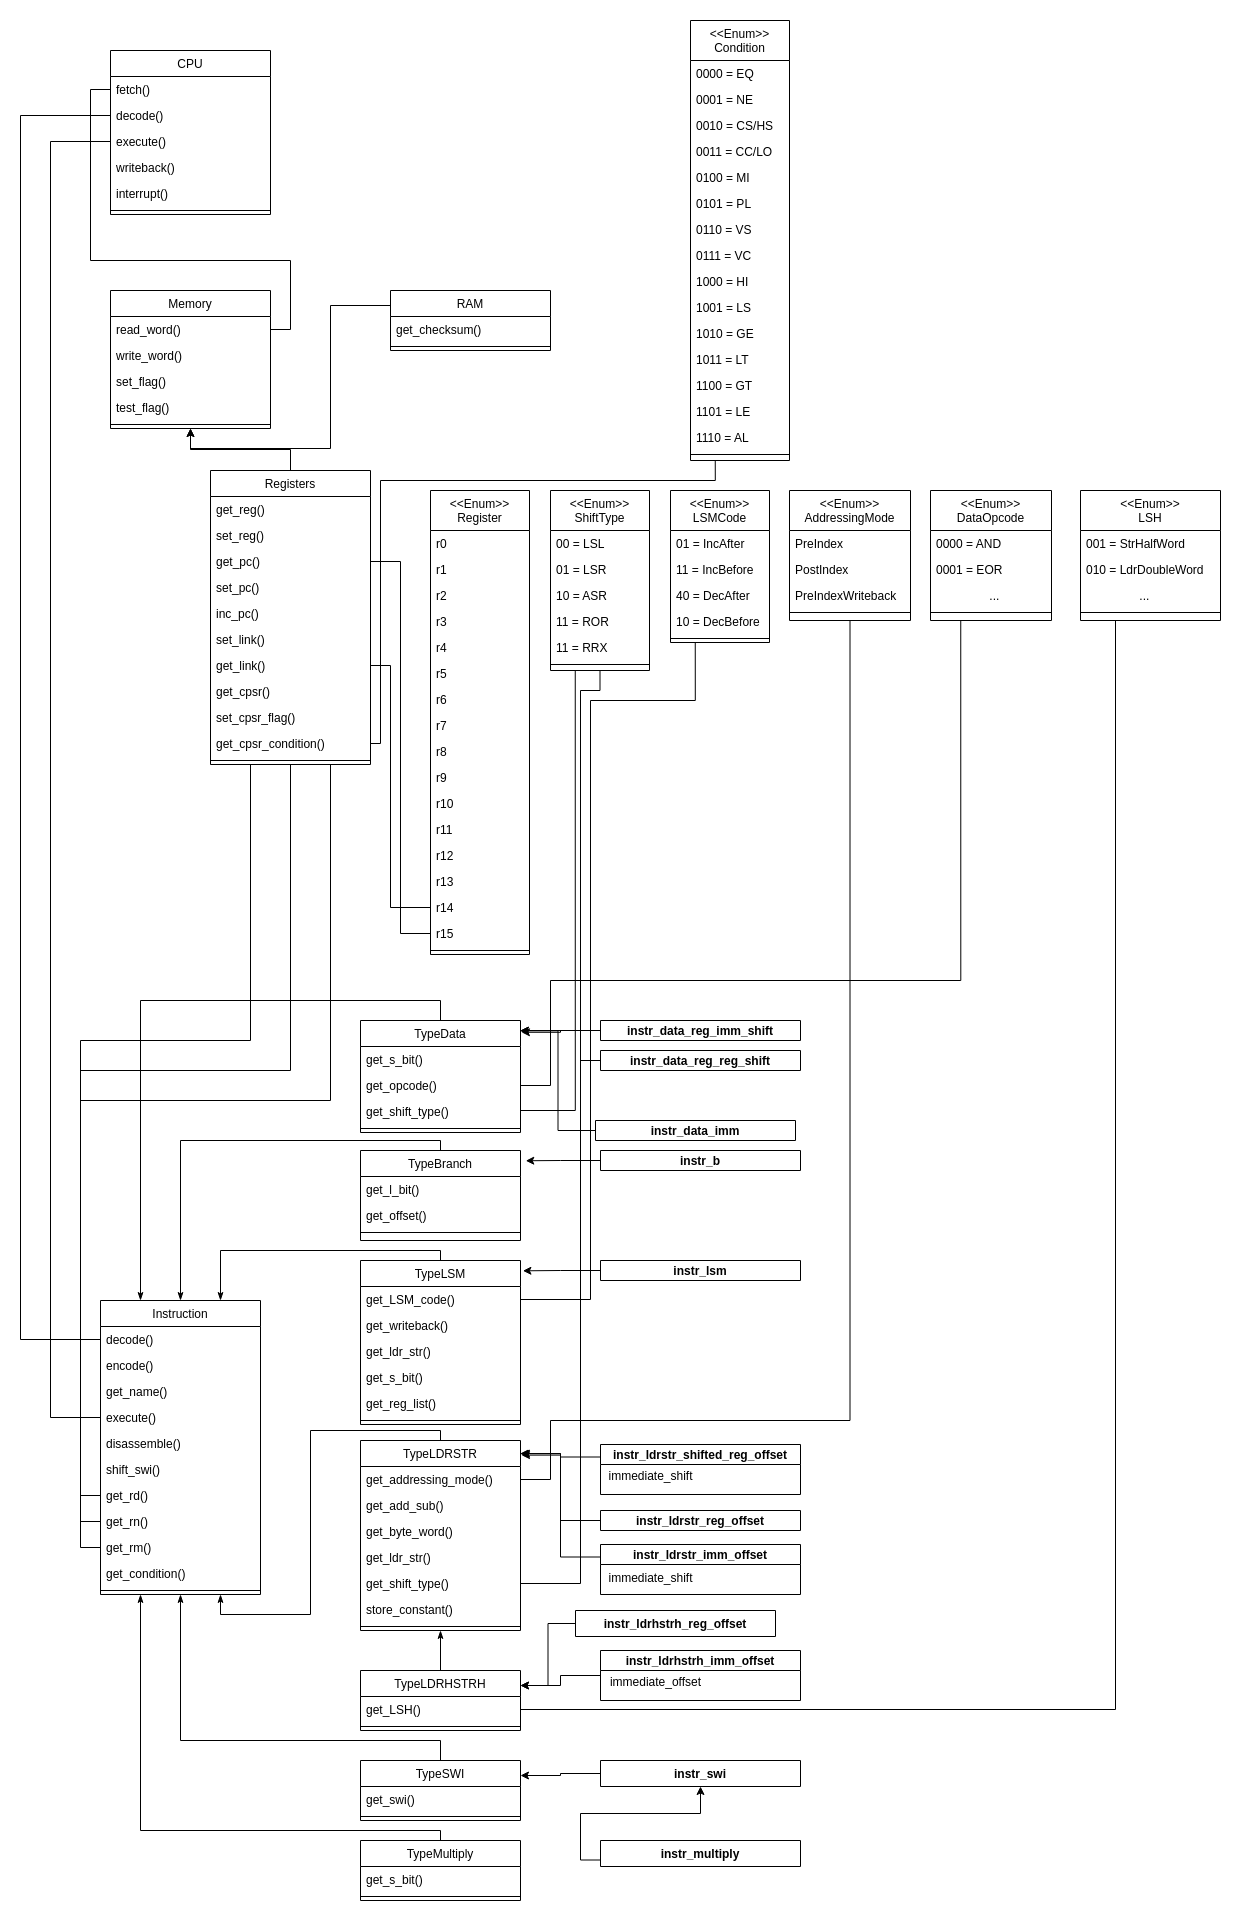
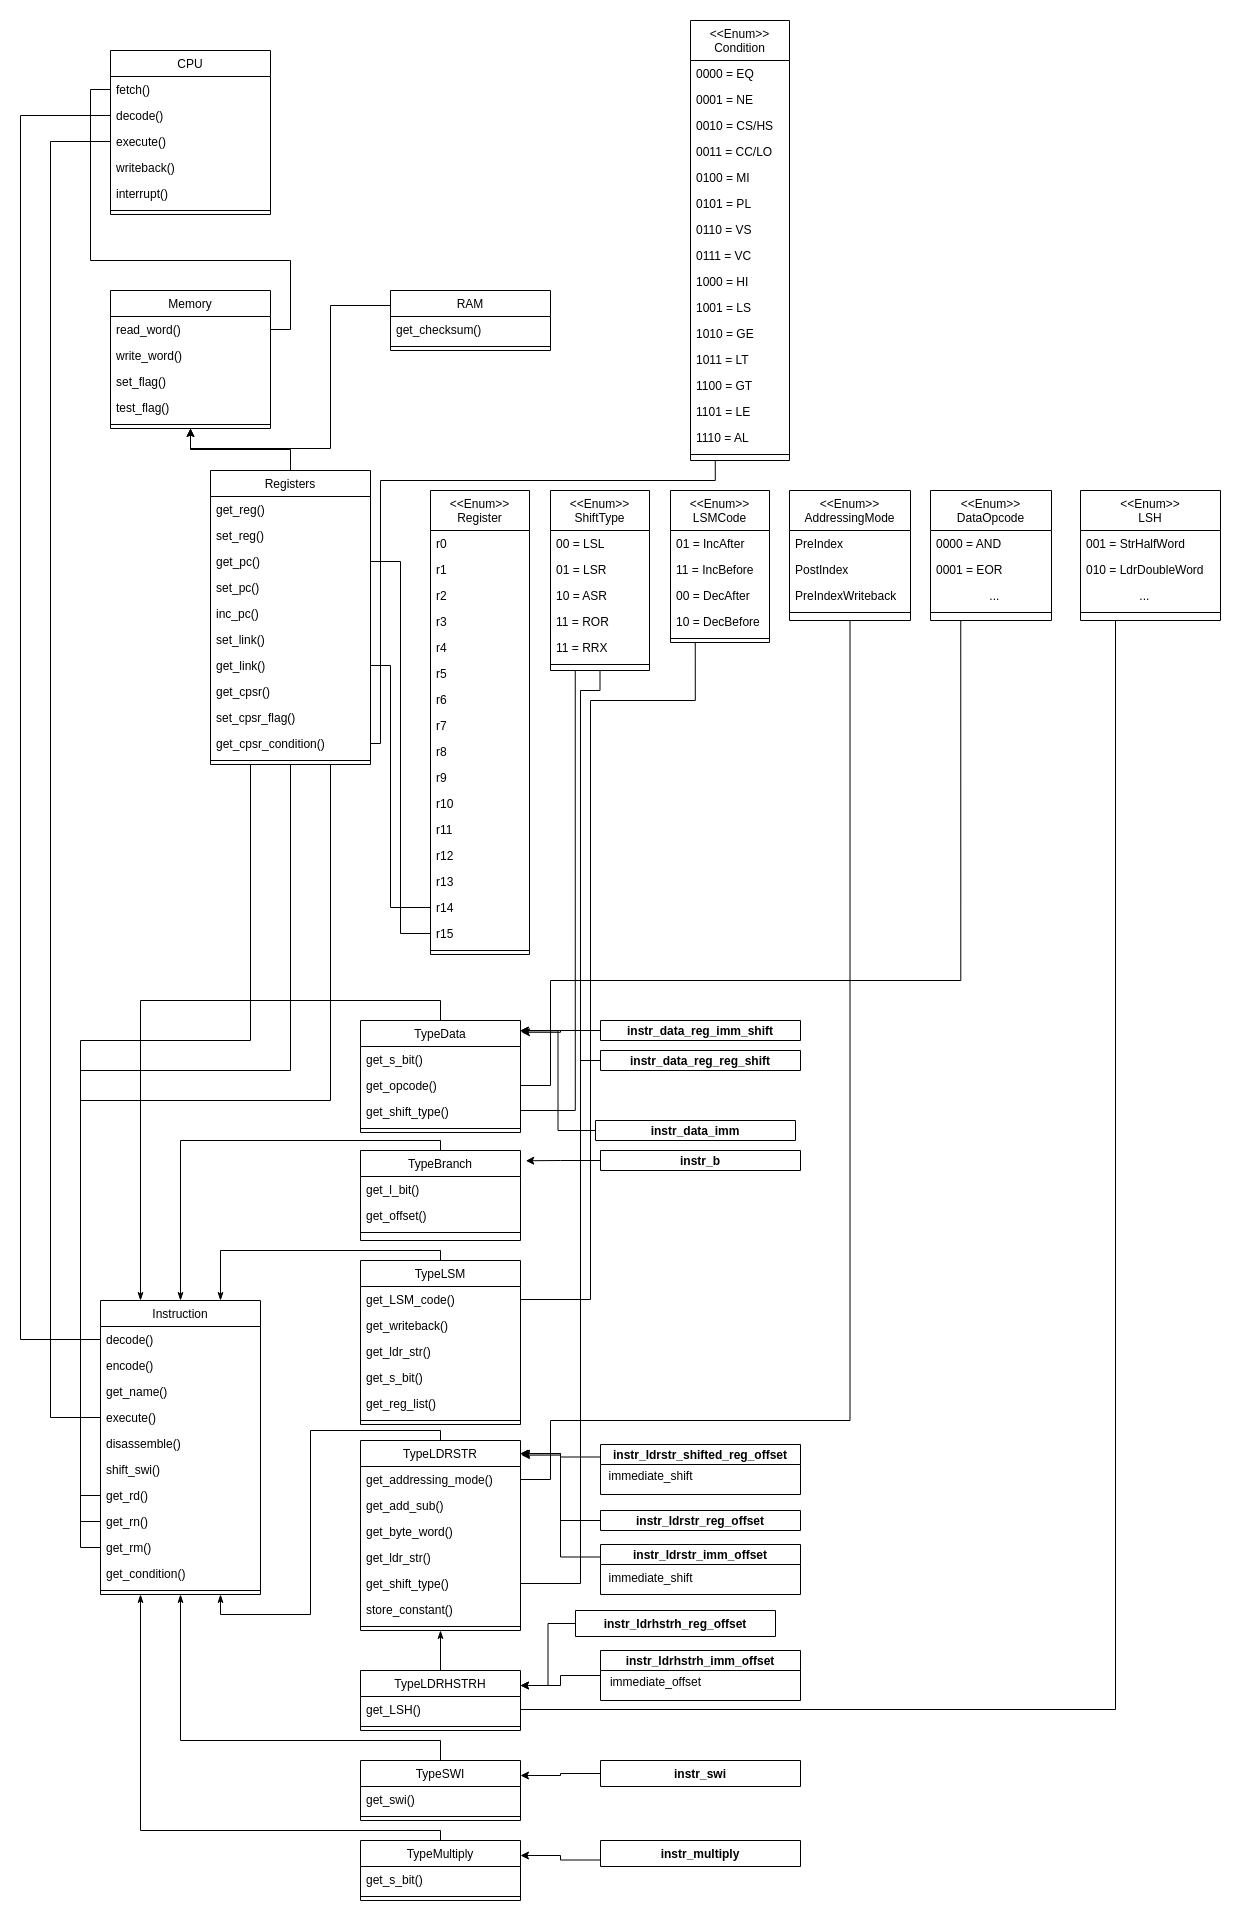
- <mxCell id="112" value="40 = DecAfter" style="text;align=left;verticalAlign=top;spacingLeft=4;spacingRight=4;overflow=hidden;rotatable=0;points=[[0,0.5],[1,0.5]];portConstraint=eastwest;rounded=0;shadow=0;html=0;" vertex="1" parent="109"><mxGeometry y="92" width="99" height="26" as="geometry" /></mxCell>
+ <mxCell id="112" value="00 = DecAfter" style="text;align=left;verticalAlign=top;spacingLeft=4;spacingRight=4;overflow=hidden;rotatable=0;points=[[0,0.5],[1,0.5]];portConstraint=eastwest;rounded=0;shadow=0;html=0;" vertex="1" parent="109"><mxGeometry y="92" width="99" height="26" as="geometry" /></mxCell>
- <mxCell id="167" style="edgeStyle=orthogonalEdgeStyle;rounded=0;orthogonalLoop=1;jettySize=auto;html=1;exitX=0;exitY=0.5;exitDx=0;exitDy=0;entryX=1.015;entryY=0.063;entryDx=0;entryDy=0;entryPerimeter=0;endArrow=classic;endFill=1;" edge="1" parent="1" source="168" target="102"><mxGeometry relative="1" as="geometry" /></mxCell>
- <mxCell id="168" value="instr_lsm" style="swimlane;" vertex="1" parent="1"><mxGeometry x="600" y="1260" width="200" height="20" as="geometry" /></mxCell>
- <mxCell id="181" style="edgeStyle=orthogonalEdgeStyle;rounded=0;orthogonalLoop=1;jettySize=auto;html=1;exitX=0;exitY=0.75;exitDx=0;exitDy=0;endArrow=classic;endFill=1;" edge="1" parent="1" source="182" target="180"><mxGeometry relative="1" as="geometry" /></mxCell>
+ <mxCell id="181" style="edgeStyle=orthogonalEdgeStyle;rounded=0;orthogonalLoop=1;jettySize=auto;html=1;exitX=0;exitY=0.75;exitDx=0;exitDy=0;entryX=1;entryY=0.25;entryDx=0;entryDy=0;endArrow=classic;endFill=1;" edge="1" parent="1" source="182" target="152"><mxGeometry relative="1" as="geometry" /></mxCell>
